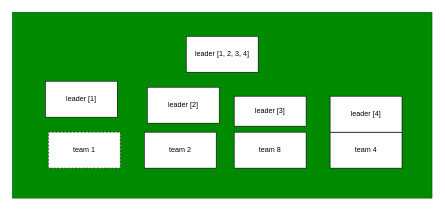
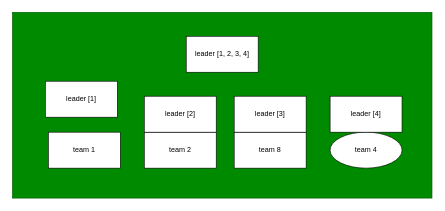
- <mxCell id="7" value="leader [2]" style="rounded=0;whiteSpace=wrap;html=1;" vertex="1" parent="1"><mxGeometry x="245" y="145" width="120" height="60" as="geometry" /></mxCell>
+ <mxCell id="7" value="leader [2]" style="rounded=0;whiteSpace=wrap;html=1;" vertex="1" parent="1"><mxGeometry x="240" y="160" width="120" height="60" as="geometry" /></mxCell>
- <mxCell id="9" value="leader [3]" style="rounded=0;whiteSpace=wrap;html=1;" vertex="1" parent="1"><mxGeometry x="390" y="160" width="120" height="50" as="geometry" /></mxCell>
+ <mxCell id="9" value="leader [3]" style="rounded=0;whiteSpace=wrap;html=1;" vertex="1" parent="1"><mxGeometry x="390" y="160" width="120" height="60" as="geometry" /></mxCell>
- <mxCell id="3" value="team 1" style="rounded=0;whiteSpace=wrap;html=1;dashed=1;" vertex="1" parent="1"><mxGeometry x="80" y="220" width="120" height="60" as="geometry" /></mxCell>
+ <mxCell id="3" value="team 1" style="rounded=0;whiteSpace=wrap;html=1;" vertex="1" parent="1"><mxGeometry x="80" y="220" width="120" height="60" as="geometry" /></mxCell>
- <mxCell id="10" value="team 4" style="rounded=0;whiteSpace=wrap;html=1;" vertex="1" parent="1"><mxGeometry x="550" y="220" width="120" height="60" as="geometry" /></mxCell>
+ <mxCell id="10" value="team 4" style="ellipse;whiteSpace=wrap;html=1;" vertex="1" parent="1"><mxGeometry x="550" y="220" width="120" height="60" as="geometry" /></mxCell>
